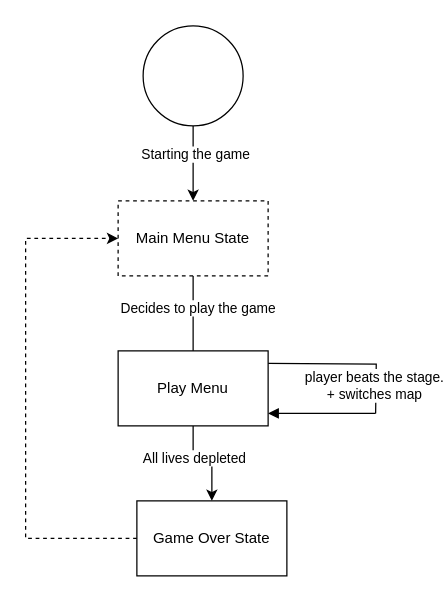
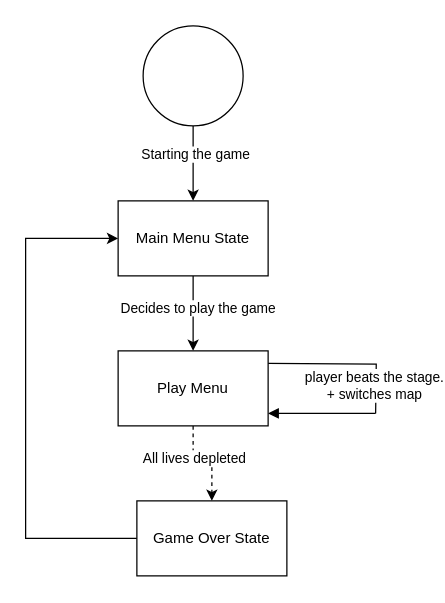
- <mxCell id="7" value="Main Menu State" style="rounded=0;whiteSpace=wrap;html=1;dashed=1;" vertex="1" parent="1"><mxGeometry x="94" y="160" width="120" height="60" as="geometry" /></mxCell>
+ <mxCell id="7" value="Main Menu State" style="rounded=0;whiteSpace=wrap;html=1;" vertex="1" parent="1"><mxGeometry x="94" y="160" width="120" height="60" as="geometry" /></mxCell>
- <mxCell id="5" style="edgeStyle=orthogonalEdgeStyle;rounded=0;orthogonalLoop=1;jettySize=auto;html=1;exitX=0.5;exitY=1;exitDx=0;exitDy=0;entryX=0.5;entryY=0;entryDx=0;entryDy=0;endArrow=none;" edge="1" parent="1" source="7" target="13"><mxGeometry relative="1" as="geometry" /></mxCell>
+ <mxCell id="5" style="edgeStyle=orthogonalEdgeStyle;rounded=0;orthogonalLoop=1;jettySize=auto;html=1;exitX=0.5;exitY=1;exitDx=0;exitDy=0;entryX=0.5;entryY=0;entryDx=0;entryDy=0;" edge="1" parent="1" source="7" target="13"><mxGeometry relative="1" as="geometry" /></mxCell>
- <mxCell id="14" style="edgeStyle=orthogonalEdgeStyle;rounded=0;orthogonalLoop=1;jettySize=auto;html=1;exitX=0;exitY=0.5;exitDx=0;exitDy=0;entryX=0;entryY=0.5;entryDx=0;entryDy=0;dashed=1;" edge="1" parent="1" source="15" target="7"><mxGeometry relative="1" as="geometry"><Array as="points"><mxPoint x="20" y="430" /><mxPoint x="20" y="190" /></Array></mxGeometry></mxCell>
+ <mxCell id="14" style="edgeStyle=orthogonalEdgeStyle;rounded=0;orthogonalLoop=1;jettySize=auto;html=1;exitX=0;exitY=0.5;exitDx=0;exitDy=0;entryX=0;entryY=0.5;entryDx=0;entryDy=0;" edge="1" parent="1" source="15" target="7"><mxGeometry relative="1" as="geometry"><Array as="points"><mxPoint x="20" y="430" /><mxPoint x="20" y="190" /></Array></mxGeometry></mxCell>
- <mxCell id="8" style="edgeStyle=orthogonalEdgeStyle;rounded=0;orthogonalLoop=1;jettySize=auto;html=1;exitX=0.5;exitY=1;exitDx=0;exitDy=0;entryX=0.5;entryY=0;entryDx=0;entryDy=0;" edge="1" parent="1" source="13" target="15"><mxGeometry relative="1" as="geometry" /></mxCell>
+ <mxCell id="8" style="edgeStyle=orthogonalEdgeStyle;rounded=0;orthogonalLoop=1;jettySize=auto;html=1;exitX=0.5;exitY=1;exitDx=0;exitDy=0;entryX=0.5;entryY=0;entryDx=0;entryDy=0;dashed=1;" edge="1" parent="1" source="13" target="15"><mxGeometry relative="1" as="geometry" /></mxCell>
